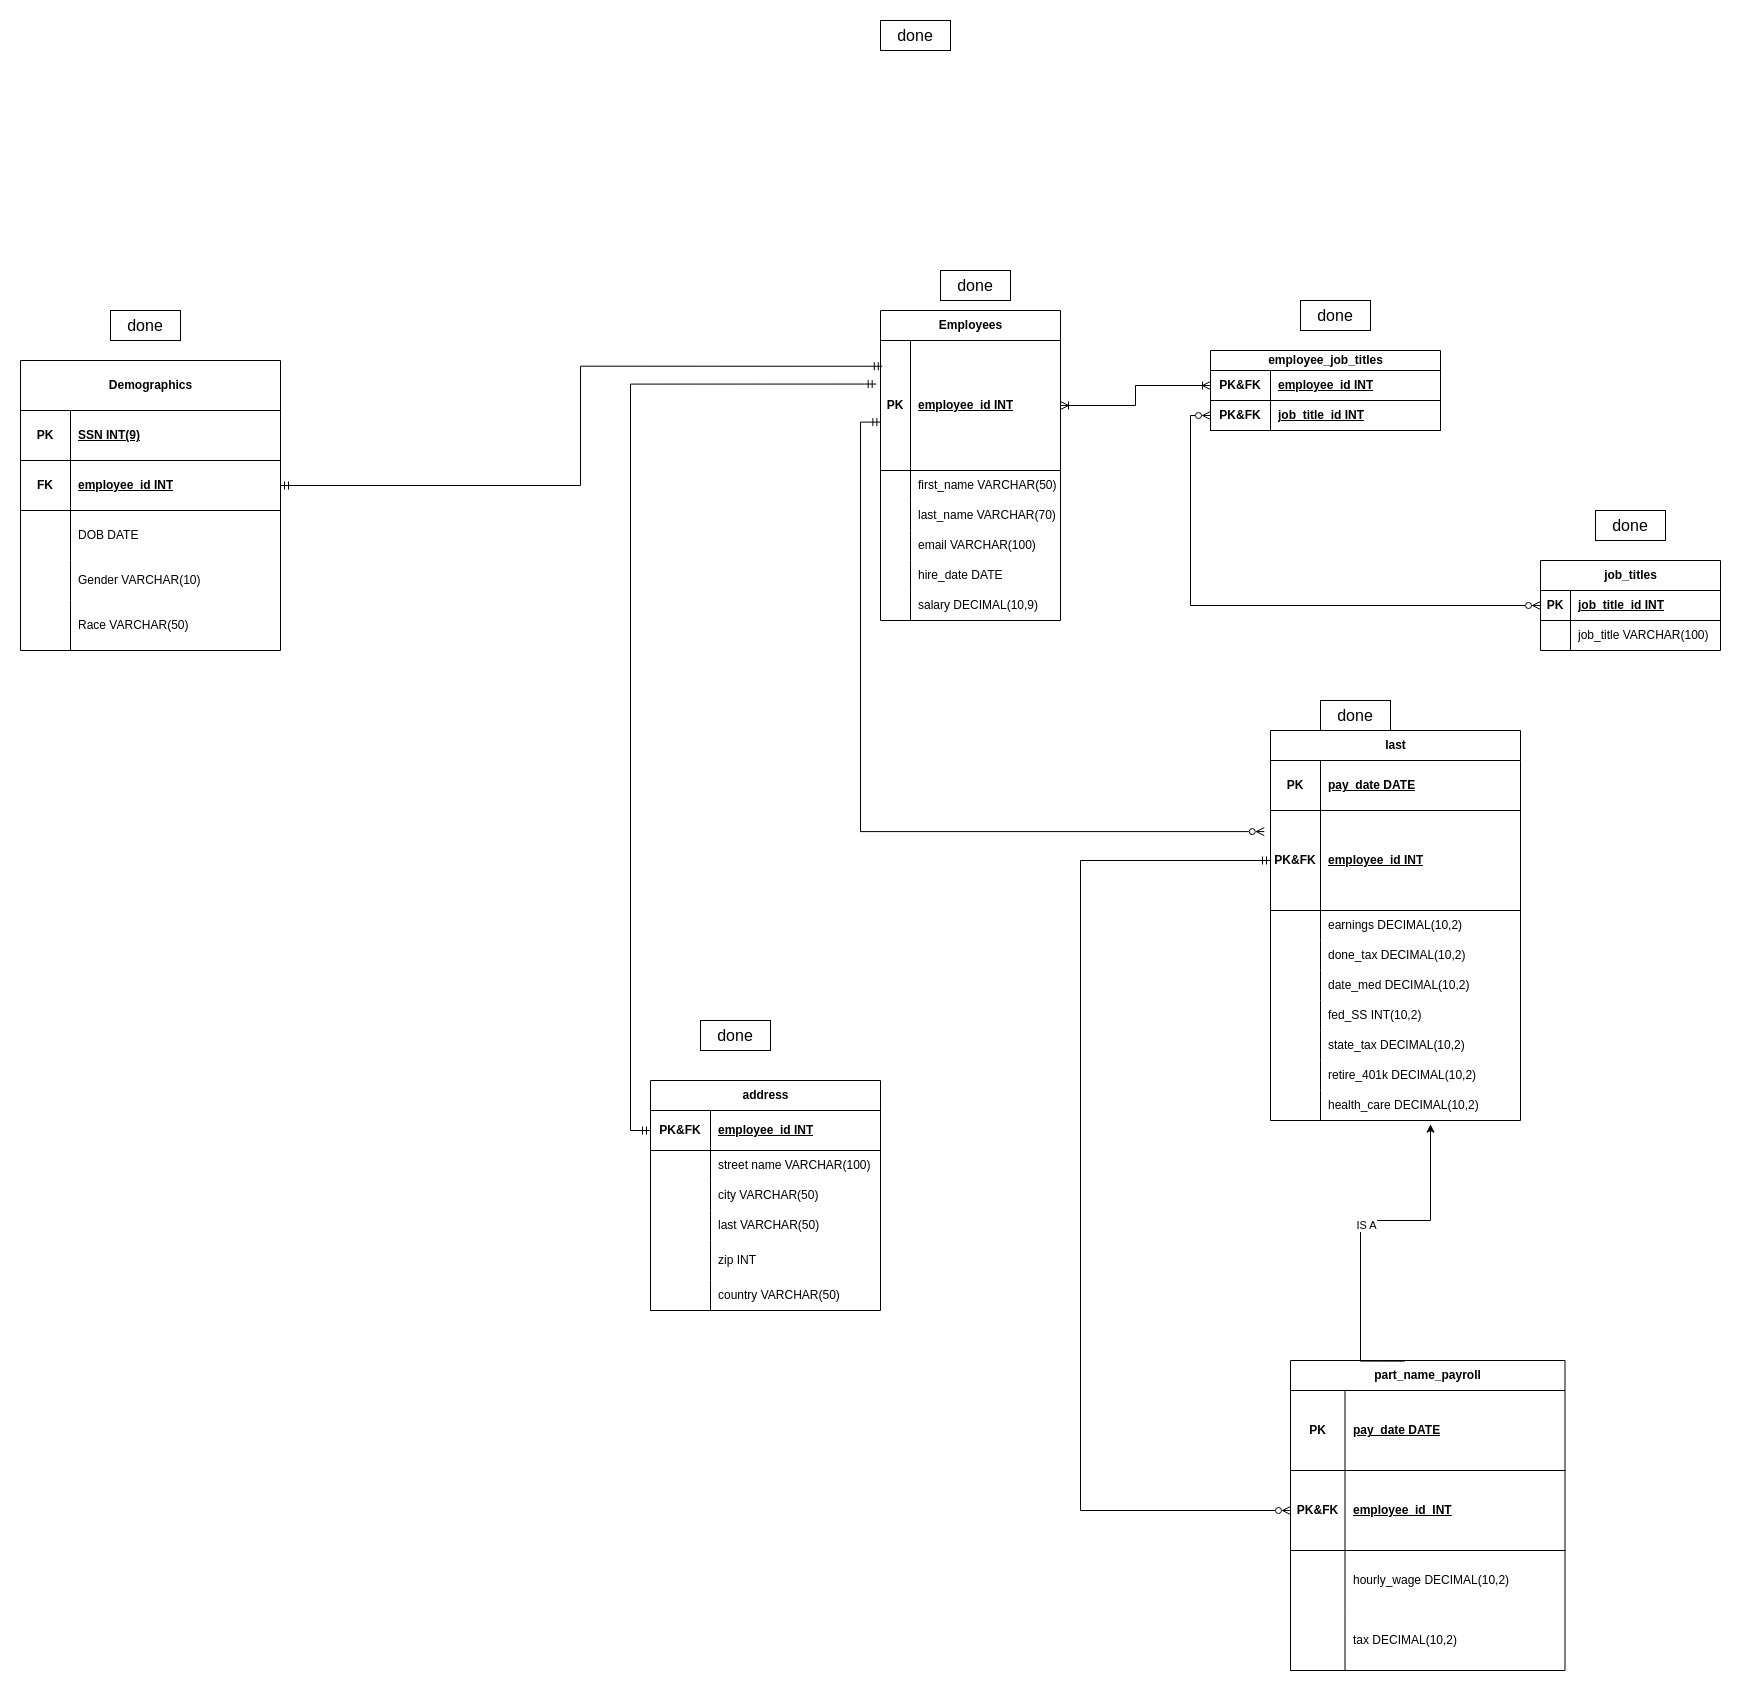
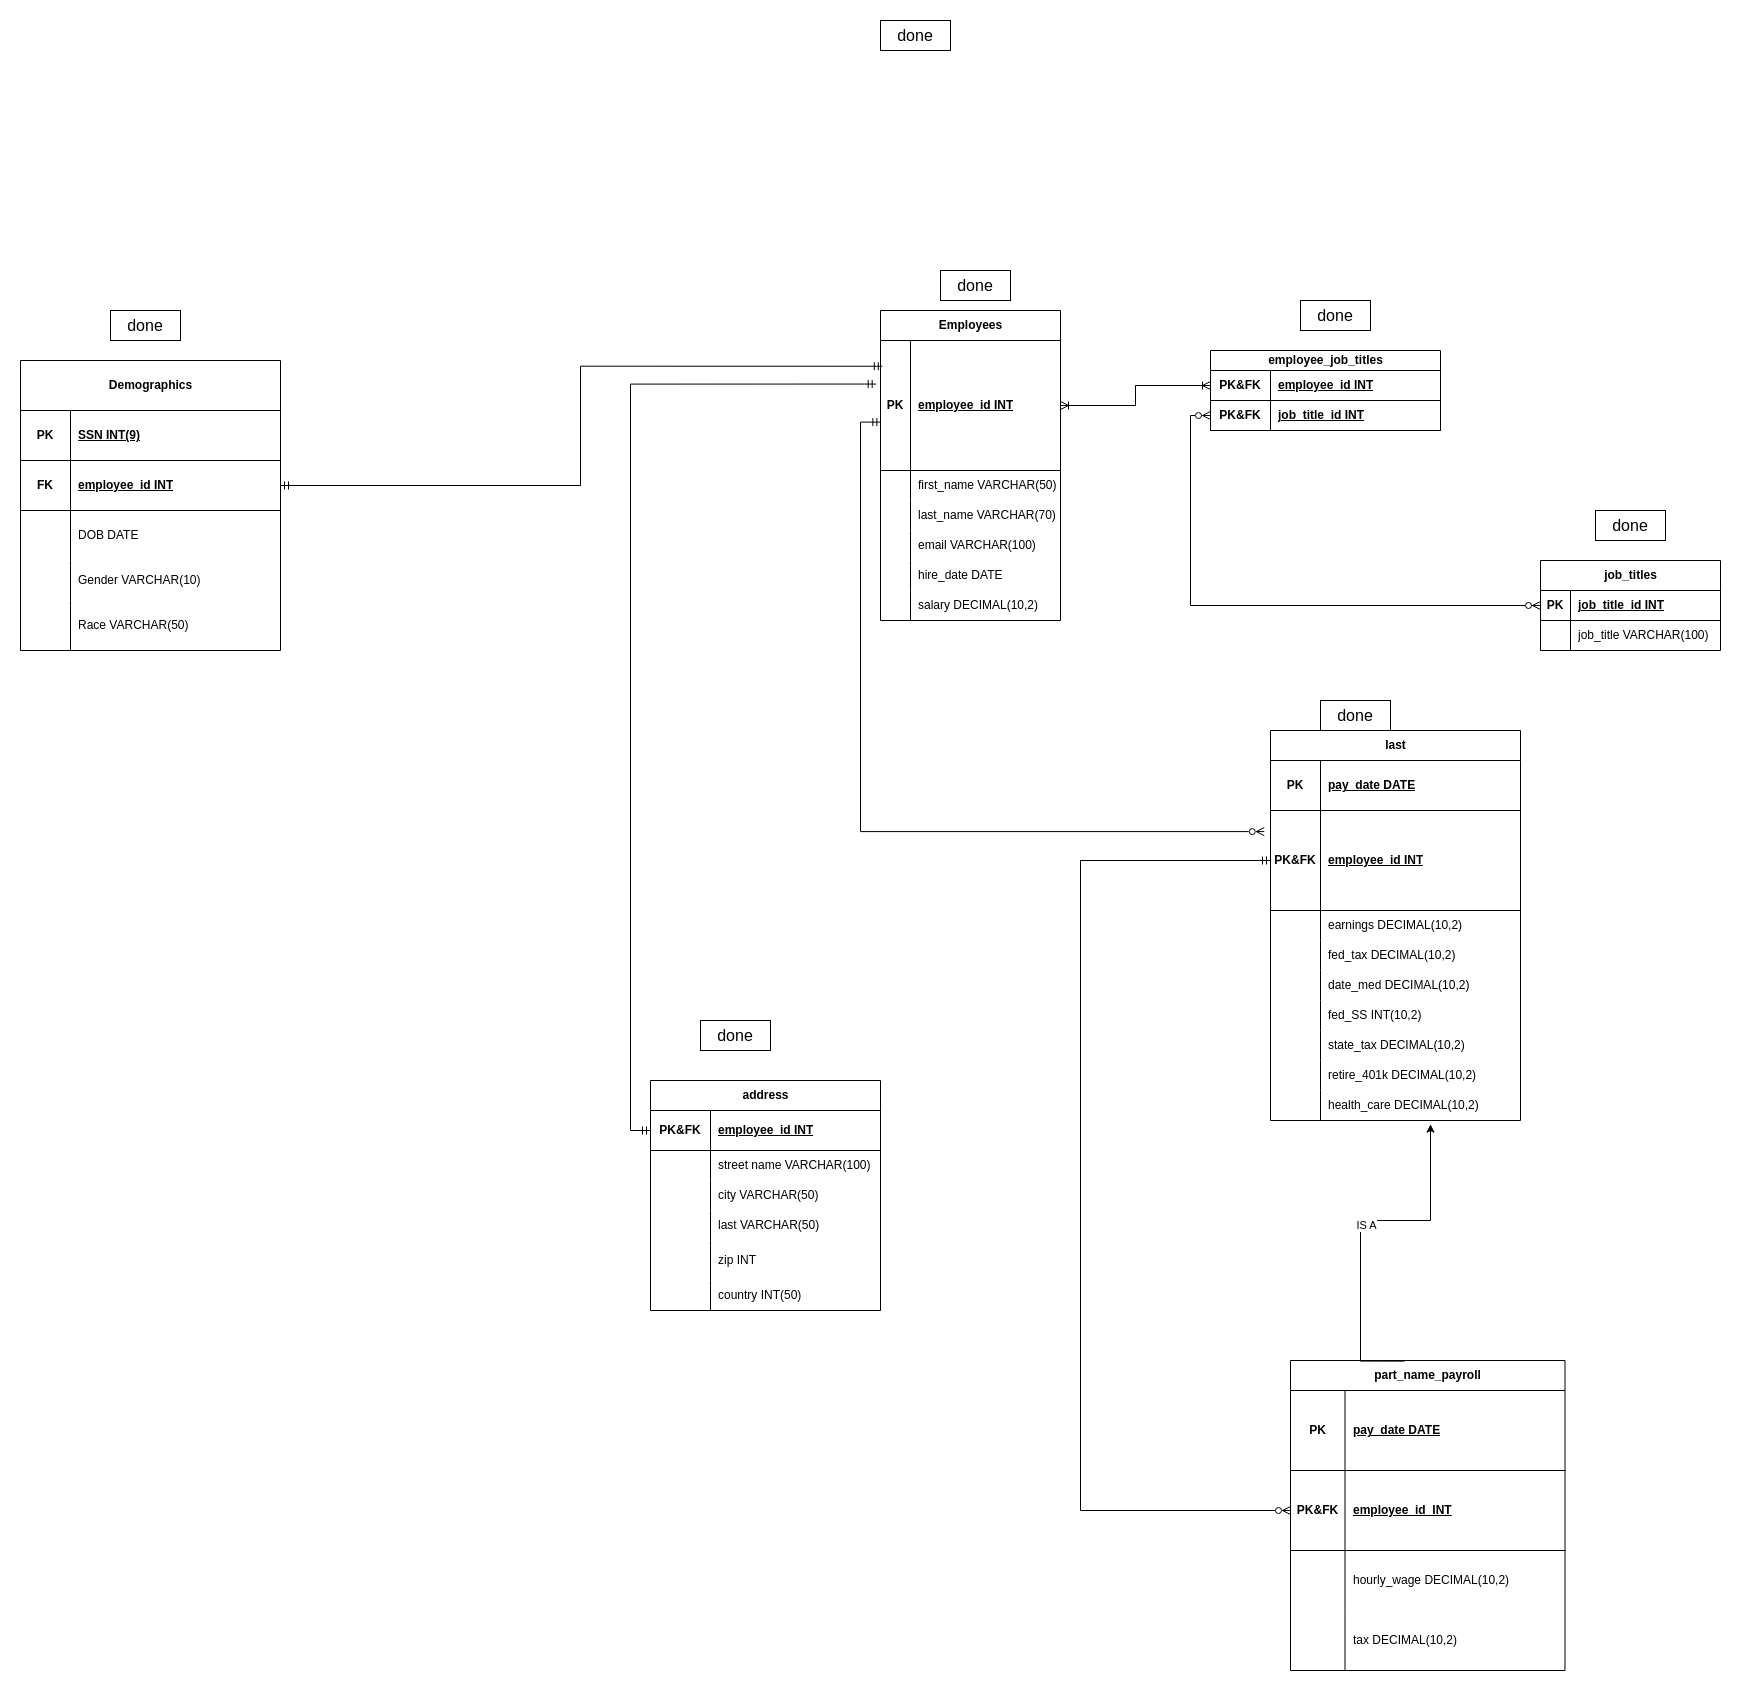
- <mxCell id="20" value="salary DECIMAL(10,9)" style="shape=partialRectangle;connectable=0;fillColor=none;top=0;left=0;bottom=0;right=0;align=left;spacingLeft=6;overflow=hidden;whiteSpace=wrap;html=1;" vertex="1" parent="18"><mxGeometry x="30" width="150" height="30" as="geometry"><mxRectangle width="150" height="30" as="alternateBounds" /></mxGeometry></mxCell>
+ <mxCell id="20" value="salary DECIMAL(10,2)" style="shape=partialRectangle;connectable=0;fillColor=none;top=0;left=0;bottom=0;right=0;align=left;spacingLeft=6;overflow=hidden;whiteSpace=wrap;html=1;" vertex="1" parent="18"><mxGeometry x="30" width="150" height="30" as="geometry"><mxRectangle width="150" height="30" as="alternateBounds" /></mxGeometry></mxCell>
- <mxCell id="40" value="done_tax DECIMAL(10,2)" style="shape=partialRectangle;connectable=0;fillColor=none;top=0;left=0;bottom=0;right=0;align=left;spacingLeft=6;overflow=hidden;whiteSpace=wrap;html=1;" vertex="1" parent="38"><mxGeometry x="50" width="200" height="30" as="geometry"><mxRectangle width="200" height="30" as="alternateBounds" /></mxGeometry></mxCell>
+ <mxCell id="40" value="fed_tax DECIMAL(10,2)" style="shape=partialRectangle;connectable=0;fillColor=none;top=0;left=0;bottom=0;right=0;align=left;spacingLeft=6;overflow=hidden;whiteSpace=wrap;html=1;" vertex="1" parent="38"><mxGeometry x="50" width="200" height="30" as="geometry"><mxRectangle width="200" height="30" as="alternateBounds" /></mxGeometry></mxCell>
- <mxCell id="74" value="country VARCHAR(50)" style="shape=partialRectangle;connectable=0;fillColor=none;top=0;left=0;bottom=0;right=0;align=left;spacingLeft=6;overflow=hidden;whiteSpace=wrap;html=1;" vertex="1" parent="72"><mxGeometry x="60" width="170" height="30" as="geometry"><mxRectangle width="170" height="30" as="alternateBounds" /></mxGeometry></mxCell>
+ <mxCell id="74" value="country INT(50)" style="shape=partialRectangle;connectable=0;fillColor=none;top=0;left=0;bottom=0;right=0;align=left;spacingLeft=6;overflow=hidden;whiteSpace=wrap;html=1;" vertex="1" parent="72"><mxGeometry x="60" width="170" height="30" as="geometry"><mxRectangle width="170" height="30" as="alternateBounds" /></mxGeometry></mxCell>
